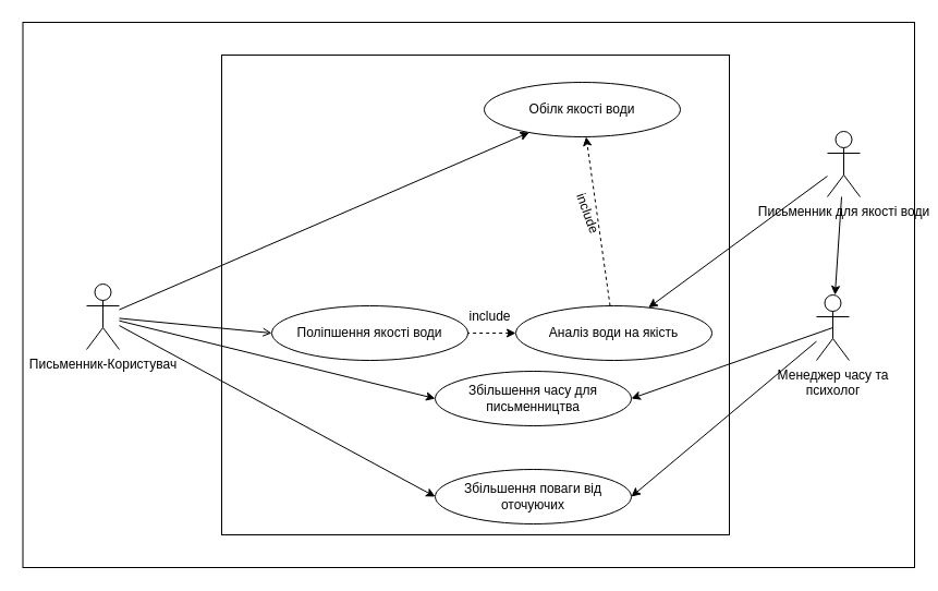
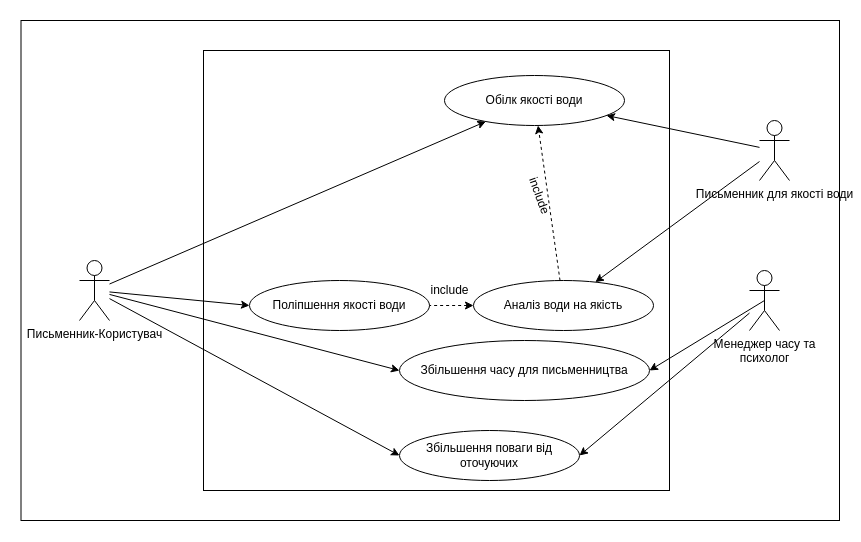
- <mxCell id="20" value="" style="endArrow=classic;html=1;rounded=0;" parent="1" source="17" target="21" edge="1"><mxGeometry width="50" height="50" relative="1" as="geometry"><mxPoint x="489" y="320" as="sourcePoint" /><mxPoint x="539" y="270" as="targetPoint" /></mxGeometry></mxCell>
+ <mxCell id="20" value="" style="endArrow=classic;html=1;rounded=0;" parent="1" source="17" target="13" edge="1"><mxGeometry width="50" height="50" relative="1" as="geometry"><mxPoint x="489" y="320" as="sourcePoint" /><mxPoint x="539" y="270" as="targetPoint" /></mxGeometry></mxCell>
- <mxCell id="8" value="" style="endArrow=open;html=1;rounded=0;entryX=0;entryY=0.5;entryDx=0;entryDy=0;" parent="1" source="3" target="6" edge="1"><mxGeometry width="50" height="50" relative="1" as="geometry"><mxPoint x="299" y="390" as="sourcePoint" /><mxPoint x="349" y="340" as="targetPoint" /></mxGeometry></mxCell>
+ <mxCell id="8" value="" style="endArrow=classic;html=1;rounded=0;entryX=0;entryY=0.5;entryDx=0;entryDy=0;" parent="1" source="3" target="6" edge="1"><mxGeometry width="50" height="50" relative="1" as="geometry"><mxPoint x="299" y="390" as="sourcePoint" /><mxPoint x="349" y="340" as="targetPoint" /></mxGeometry></mxCell>
- <mxCell id="7" value="Збільшення часу для письменництва" style="ellipse;whiteSpace=wrap;html=1;" parent="1" vertex="1"><mxGeometry x="399" y="340" width="180" height="50" as="geometry" /></mxCell>
+ <mxCell id="7" value="Збільшення часу для письменництва" style="ellipse;whiteSpace=wrap;html=1;" parent="1" vertex="1"><mxGeometry x="399" y="340" width="250" height="60" as="geometry" /></mxCell>
